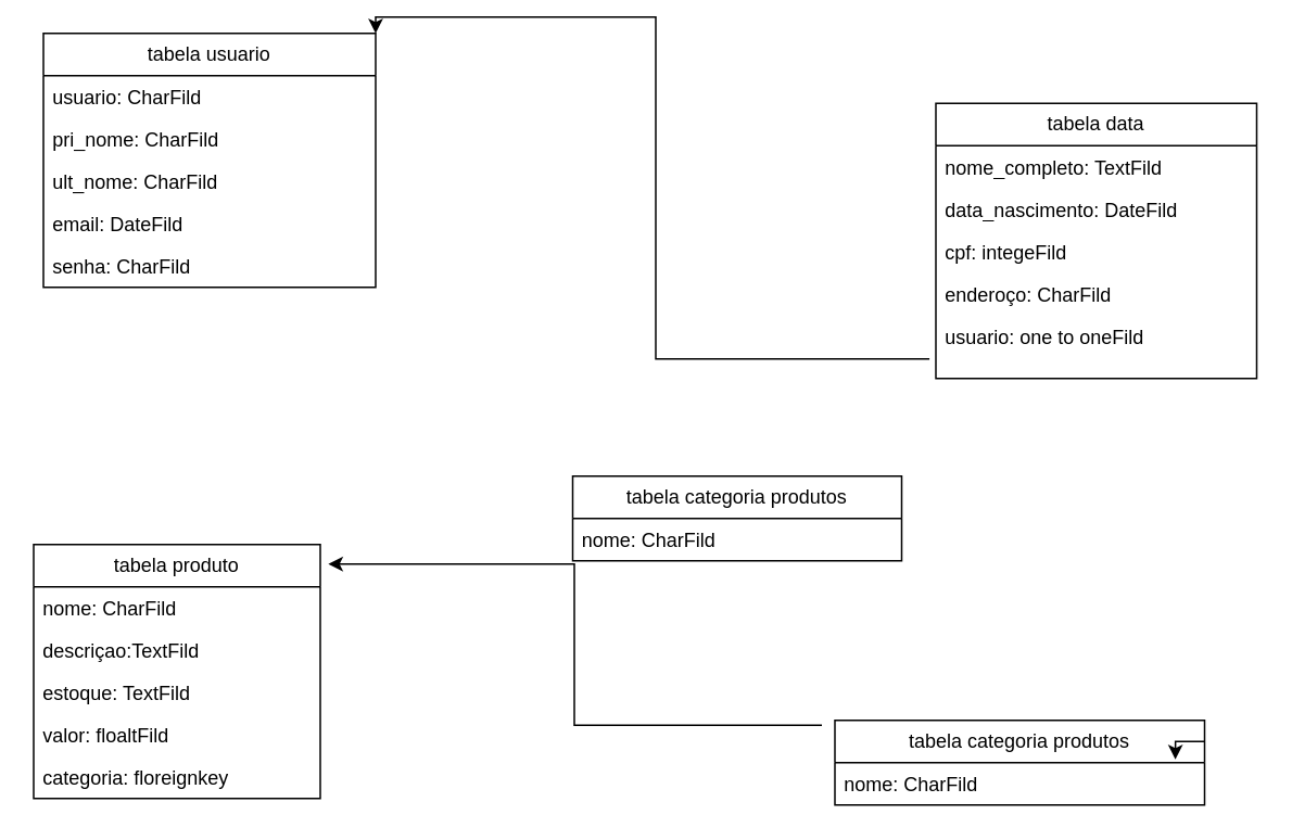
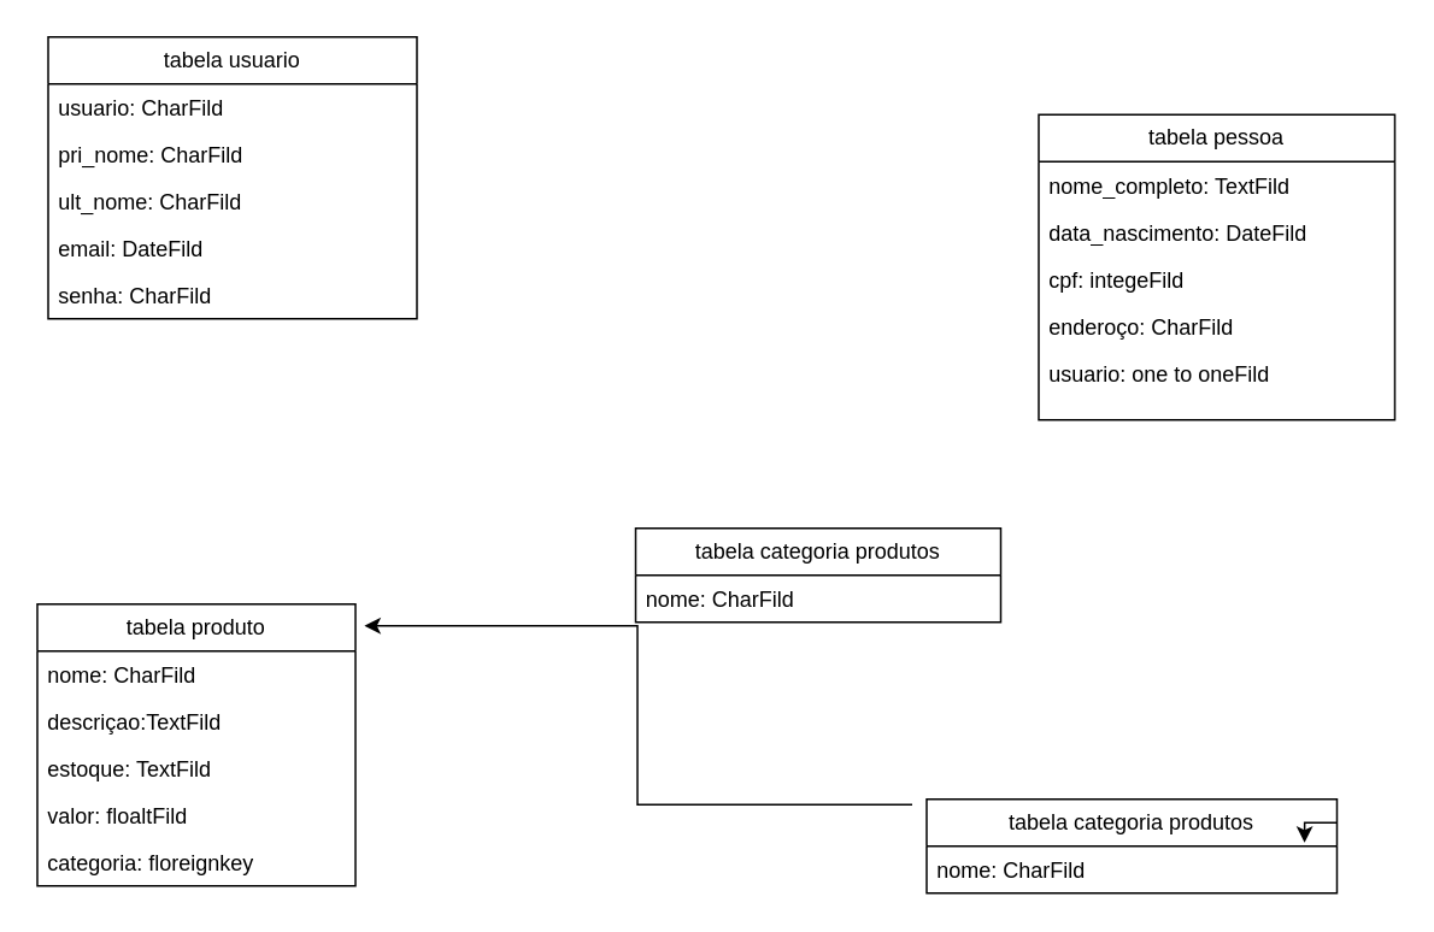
- <mxCell id="8" value="tabela data" style="swimlane;fontStyle=0;childLayout=stackLayout;horizontal=1;startSize=26;fillColor=none;horizontalStack=0;resizeParent=1;resizeParentMax=0;resizeLast=0;collapsible=1;marginBottom=0;whiteSpace=wrap;html=1;" vertex="1" parent="1"><mxGeometry x="574" y="63" width="197" height="169" as="geometry"><mxRectangle x="374" y="-837" width="110" height="26" as="alternateBounds" /></mxGeometry></mxCell>
+ <mxCell id="8" value="tabela pessoa" style="swimlane;fontStyle=0;childLayout=stackLayout;horizontal=1;startSize=26;fillColor=none;horizontalStack=0;resizeParent=1;resizeParentMax=0;resizeLast=0;collapsible=1;marginBottom=0;whiteSpace=wrap;html=1;" vertex="1" parent="1"><mxGeometry x="574" y="63" width="197" height="169" as="geometry"><mxRectangle x="374" y="-837" width="110" height="26" as="alternateBounds" /></mxGeometry></mxCell>
- <mxCell id="25" value="" style="endArrow=classic;html=1;rounded=0;entryX=1;entryY=0;entryDx=0;entryDy=0;exitX=-0.02;exitY=0.692;exitDx=0;exitDy=0;exitPerimeter=0;edgeStyle=orthogonalEdgeStyle;" edge="1" parent="1" source="13" target="2"><mxGeometry width="50" height="50" relative="1" as="geometry"><mxPoint x="350" y="204" as="sourcePoint" /><mxPoint x="400" y="154" as="targetPoint" /></mxGeometry></mxCell>
